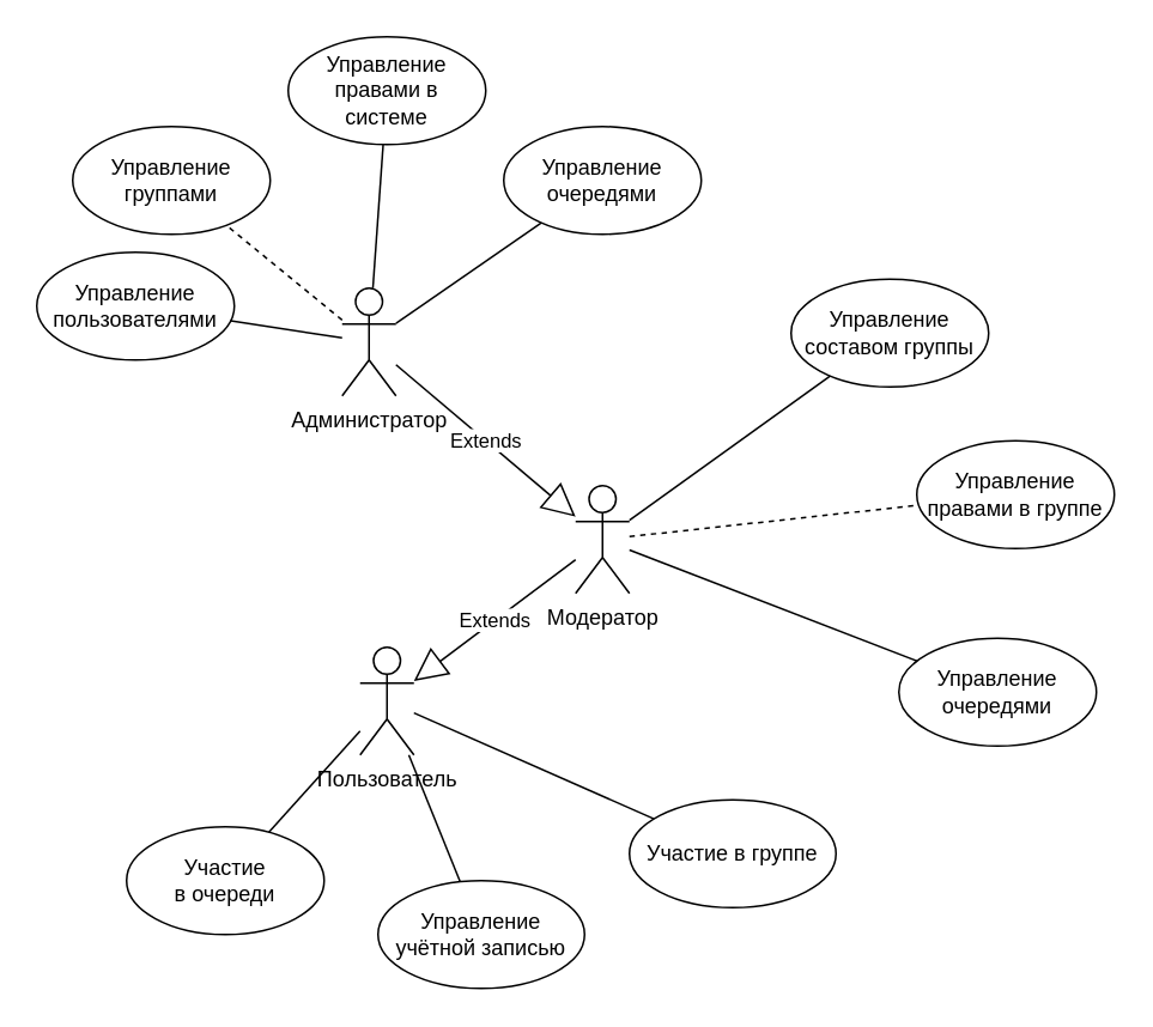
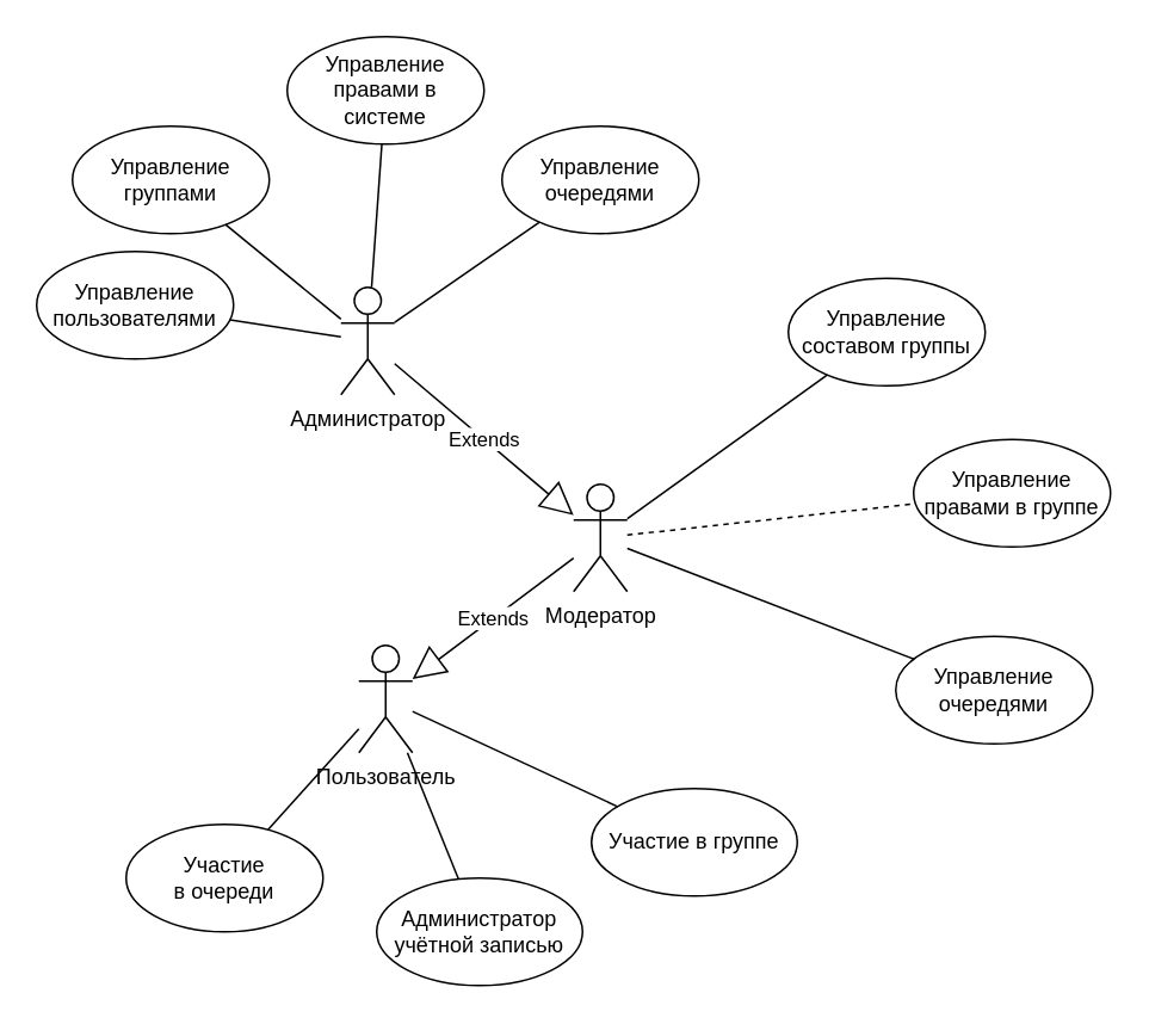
- <mxCell id="24" value="" style="endArrow=none;html=1;rounded=0;dashed=1;" parent="1" source="4" target="19" edge="1"><mxGeometry width="50" height="50" relative="1" as="geometry"><mxPoint x="240" y="130" as="sourcePoint" /><mxPoint x="290" y="80" as="targetPoint" /></mxGeometry></mxCell>
+ <mxCell id="24" value="" style="endArrow=none;html=1;rounded=0;" parent="1" source="4" target="19" edge="1"><mxGeometry width="50" height="50" relative="1" as="geometry"><mxPoint x="240" y="130" as="sourcePoint" /><mxPoint x="290" y="80" as="targetPoint" /></mxGeometry></mxCell>
- <mxCell id="8" value="Участие в группе" style="ellipse;whiteSpace=wrap;html=1;" parent="1" vertex="1"><mxGeometry x="350" y="445" width="115" height="60" as="geometry" /></mxCell>
+ <mxCell id="8" value="Участие в группе" style="ellipse;whiteSpace=wrap;html=1;" parent="1" vertex="1"><mxGeometry x="330" y="440" width="115" height="60" as="geometry" /></mxCell>
- <mxCell id="7" value="Управление учётной записью" style="ellipse;whiteSpace=wrap;html=1;" parent="1" vertex="1"><mxGeometry x="210" y="490" width="115" height="60" as="geometry" /></mxCell>
+ <mxCell id="7" value="Администратор учётной записью" style="ellipse;whiteSpace=wrap;html=1;" parent="1" vertex="1"><mxGeometry x="210" y="490" width="115" height="60" as="geometry" /></mxCell>
